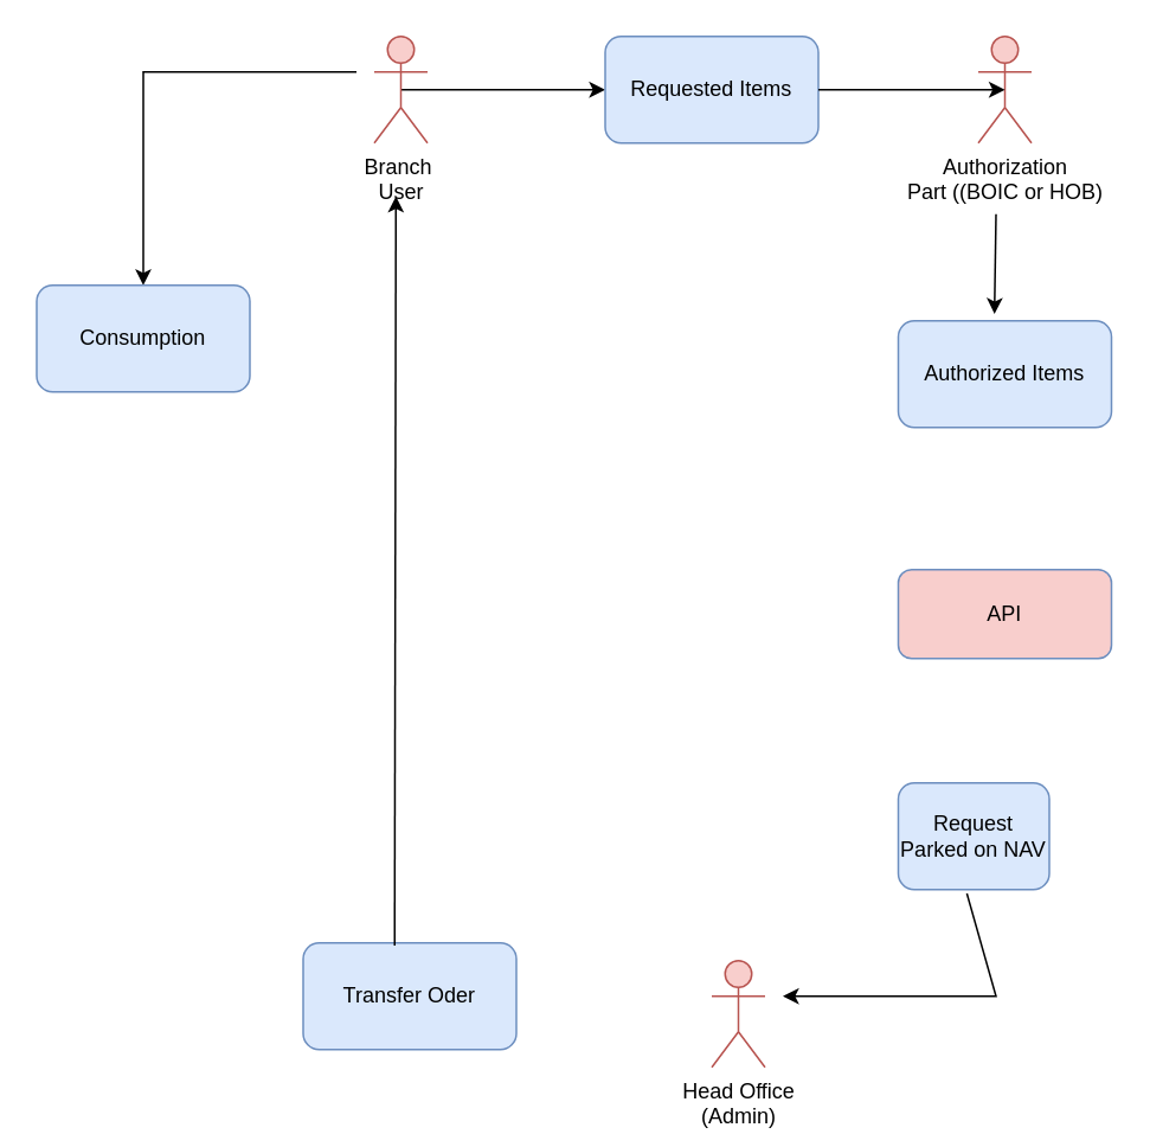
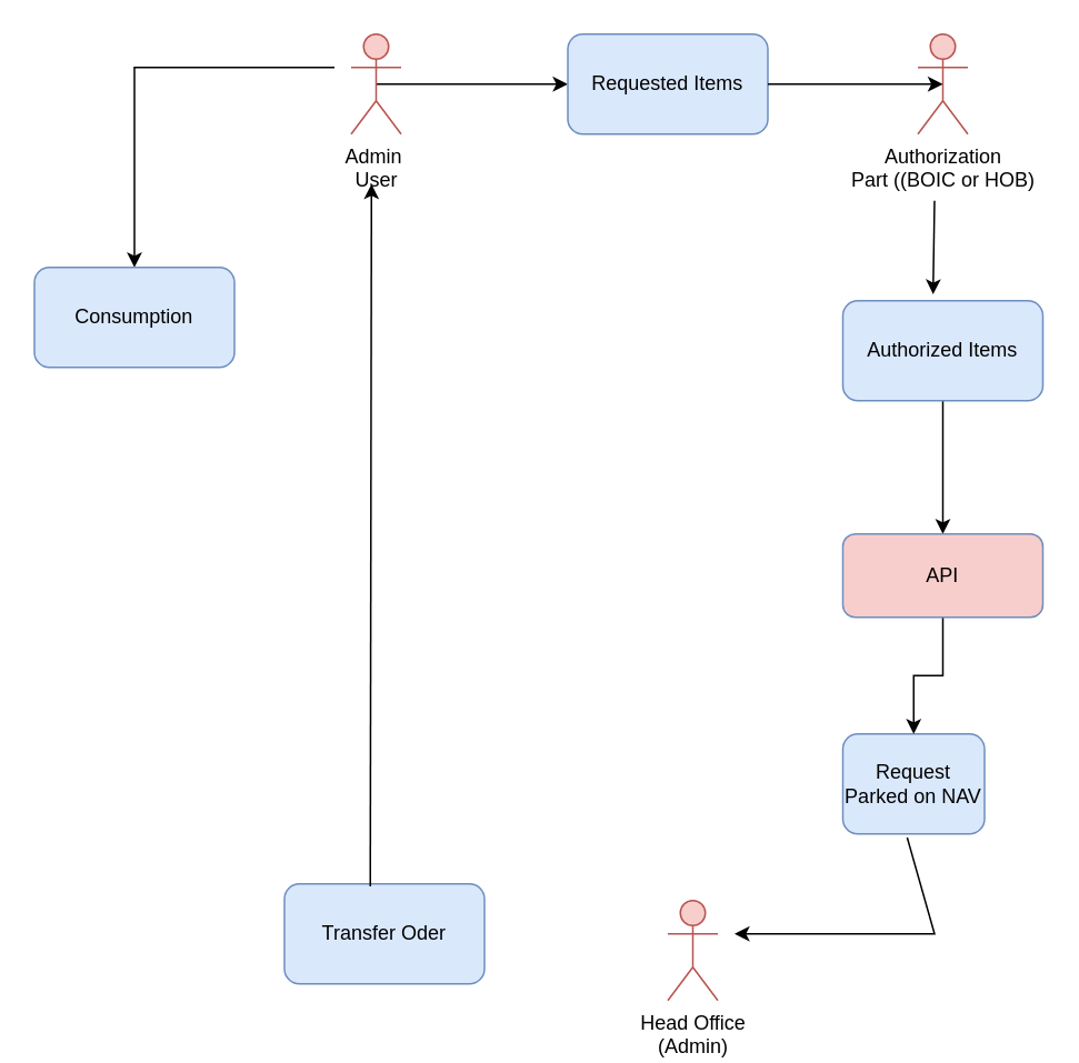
- <mxCell id="3" value="Branch&amp;nbsp;&lt;br&gt;User" style="shape=umlActor;verticalLabelPosition=bottom;verticalAlign=top;html=1;outlineConnect=0;fillColor=#f8cecc;strokeColor=#b85450;" vertex="1" parent="1"><mxGeometry x="210" y="20" width="30" height="60" as="geometry" /></mxCell>
+ <mxCell id="3" value="Admin&amp;nbsp;&lt;br&gt;User" style="shape=umlActor;verticalLabelPosition=bottom;verticalAlign=top;html=1;outlineConnect=0;fillColor=#f8cecc;strokeColor=#b85450;" vertex="1" parent="1"><mxGeometry x="210" y="20" width="30" height="60" as="geometry" /></mxCell>
+ <mxCell id="7" style="edgeStyle=orthogonalEdgeStyle;rounded=0;orthogonalLoop=1;jettySize=auto;html=1;exitX=0.5;exitY=1;exitDx=0;exitDy=0;entryX=0.5;entryY=0;entryDx=0;entryDy=0;" edge="1" parent="1" source="8" target="14"><mxGeometry relative="1" as="geometry" /></mxCell>
+ <mxCell id="13" value="" style="edgeStyle=orthogonalEdgeStyle;rounded=0;orthogonalLoop=1;jettySize=auto;html=1;" edge="1" parent="1" source="14" target="11"><mxGeometry relative="1" as="geometry" /></mxCell>
